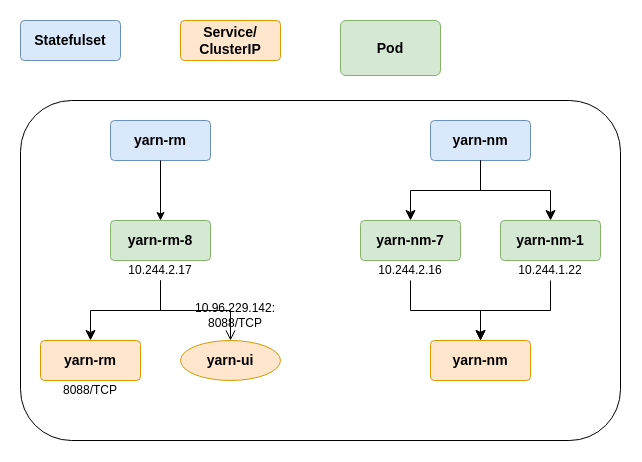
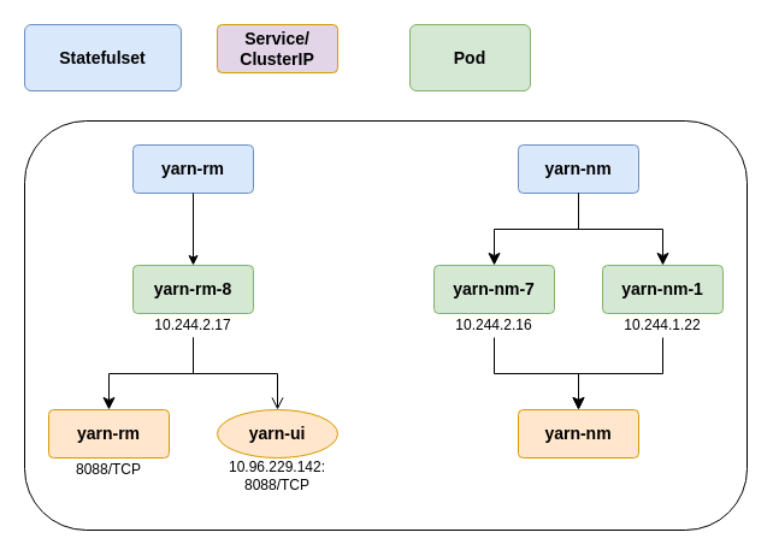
- <mxCell id="2" value="&lt;b&gt;&lt;font style=&quot;font-size: 14px;&quot;&gt;Statefulset&lt;/font&gt;&lt;/b&gt;" style="rounded=1;arcSize=10;whiteSpace=wrap;html=1;align=center;fillColor=#dae8fc;strokeColor=#6c8ebf;" parent="1" vertex="1"><mxGeometry x="20" y="20" width="100" height="40" as="geometry" /></mxCell>
+ <mxCell id="2" value="&lt;b&gt;&lt;font style=&quot;font-size: 14px;&quot;&gt;Statefulset&lt;/font&gt;&lt;/b&gt;" style="rounded=1;arcSize=10;whiteSpace=wrap;html=1;align=center;fillColor=#dae8fc;strokeColor=#6c8ebf;" parent="1" vertex="1"><mxGeometry x="20" y="20" width="130" height="55" as="geometry" /></mxCell>
- <mxCell id="4" value="&lt;b&gt;&lt;font style=&quot;font-size: 14px;&quot;&gt;Service/&lt;/font&gt;&lt;/b&gt;&lt;div&gt;&lt;b&gt;&lt;font style=&quot;font-size: 14px;&quot;&gt;ClusterIP&lt;/font&gt;&lt;/b&gt;&lt;/div&gt;" style="rounded=1;arcSize=10;whiteSpace=wrap;html=1;align=center;fillColor=#ffe6cc;strokeColor=#d79b00;" parent="1" vertex="1"><mxGeometry x="180" y="20" width="100" height="40" as="geometry" /></mxCell>
+ <mxCell id="4" value="&lt;b&gt;&lt;font style=&quot;font-size: 14px;&quot;&gt;Service/&lt;/font&gt;&lt;/b&gt;&lt;div&gt;&lt;b&gt;&lt;font style=&quot;font-size: 14px;&quot;&gt;ClusterIP&lt;/font&gt;&lt;/b&gt;&lt;/div&gt;" style="rounded=1;arcSize=10;whiteSpace=wrap;html=1;align=center;fillColor=#e1d5e7;strokeColor=#d79b00;" parent="1" vertex="1"><mxGeometry x="180" y="20" width="100" height="40" as="geometry" /></mxCell>
- <mxCell id="23" value="10.96.229.142:&lt;div&gt;8088/TCP&lt;/div&gt;" style="text;html=1;align=center;verticalAlign=middle;whiteSpace=wrap;rounded=0;" parent="1" vertex="1"><mxGeometry x="185" y="300" width="100" height="30" as="geometry" /></mxCell>
+ <mxCell id="23" value="10.96.229.142:&lt;div&gt;8088/TCP&lt;/div&gt;" style="text;html=1;align=center;verticalAlign=middle;whiteSpace=wrap;rounded=0;" parent="1" vertex="1"><mxGeometry x="180" y="380" width="100" height="30" as="geometry" /></mxCell>
